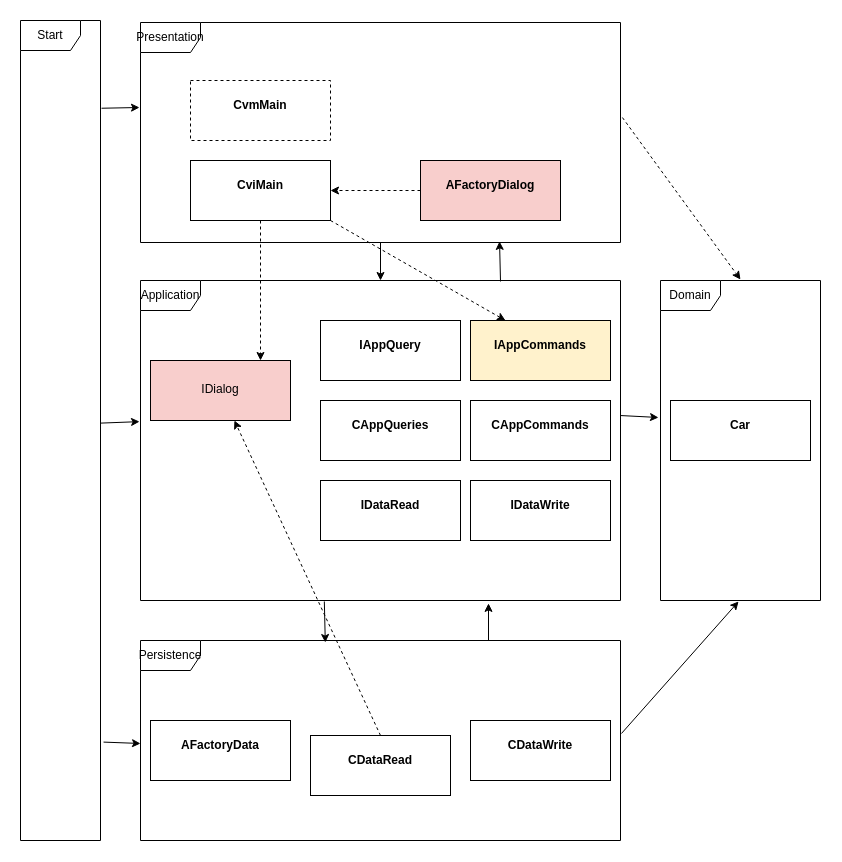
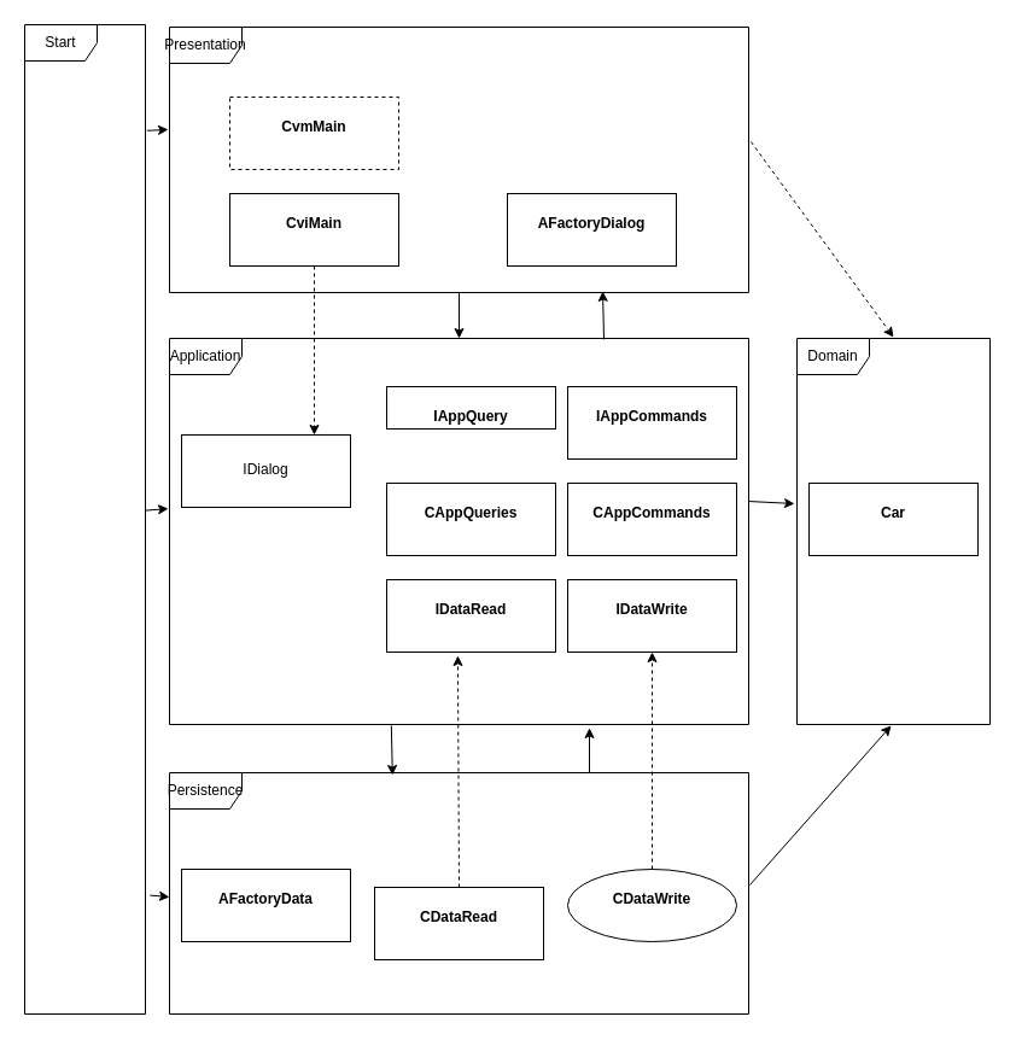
- <mxCell id="21" value="" style="endArrow=classic;html=1;entryX=1;entryY=0.5;entryDx=0;entryDy=0;exitX=0;exitY=0.5;exitDx=0;exitDy=0;dashed=1;" edge="1" parent="1" source="9" target="8"><mxGeometry width="50" height="50" relative="1" as="geometry"><mxPoint x="430" y="240" as="sourcePoint" /><mxPoint x="480" y="190" as="targetPoint" /></mxGeometry></mxCell>
- <mxCell id="9" value="&lt;p style=&quot;margin: 0px ; margin-top: 4px ; text-align: center&quot;&gt;&lt;br&gt;&lt;b&gt;AFactoryDialog&lt;/b&gt;&lt;/p&gt;" style="verticalAlign=top;align=left;overflow=fill;fontSize=12;fontFamily=Helvetica;html=1;fillColor=#f8cecc;" vertex="1" parent="1"><mxGeometry x="420" y="160" width="140" height="60" as="geometry" /></mxCell>
+ <mxCell id="9" value="&lt;p style=&quot;margin: 0px ; margin-top: 4px ; text-align: center&quot;&gt;&lt;br&gt;&lt;b&gt;AFactoryDialog&lt;/b&gt;&lt;/p&gt;" style="verticalAlign=top;align=left;overflow=fill;fontSize=12;fontFamily=Helvetica;html=1;" vertex="1" parent="1"><mxGeometry x="420" y="160" width="140" height="60" as="geometry" /></mxCell>
- <mxCell id="35" value="" style="endArrow=classic;html=1;dashed=1;exitX=1;exitY=1;exitDx=0;exitDy=0;entryX=0.25;entryY=0;entryDx=0;entryDy=0;" edge="1" parent="1" source="8" target="14"><mxGeometry width="50" height="50" relative="1" as="geometry"><mxPoint x="310" y="270" as="sourcePoint" /><mxPoint x="360" y="220" as="targetPoint" /></mxGeometry></mxCell>
- <mxCell id="11" value="&lt;p style=&quot;margin: 0px ; margin-top: 4px ; text-align: center&quot;&gt;&lt;br&gt;&lt;b&gt;IAppQuery&lt;/b&gt;&lt;/p&gt;" style="verticalAlign=top;align=left;overflow=fill;fontSize=12;fontFamily=Helvetica;html=1;" vertex="1" parent="1"><mxGeometry x="320" y="320" width="140" height="60" as="geometry" /></mxCell>
+ <mxCell id="11" value="&lt;p style=&quot;margin: 0px ; margin-top: 4px ; text-align: center&quot;&gt;&lt;br&gt;&lt;b&gt;IAppQuery&lt;/b&gt;&lt;/p&gt;" style="verticalAlign=top;align=left;overflow=fill;fontSize=12;fontFamily=Helvetica;html=1;" vertex="1" parent="1"><mxGeometry x="320" y="320" width="140" height="35" as="geometry" /></mxCell>
- <mxCell id="14" value="&lt;p style=&quot;margin: 0px ; margin-top: 4px ; text-align: center&quot;&gt;&lt;br&gt;&lt;b&gt;IAppCommands&lt;/b&gt;&lt;/p&gt;" style="verticalAlign=top;align=left;overflow=fill;fontSize=12;fontFamily=Helvetica;html=1;fillColor=#fff2cc;" vertex="1" parent="1"><mxGeometry x="470" y="320" width="140" height="60" as="geometry" /></mxCell>
+ <mxCell id="14" value="&lt;p style=&quot;margin: 0px ; margin-top: 4px ; text-align: center&quot;&gt;&lt;br&gt;&lt;b&gt;IAppCommands&lt;/b&gt;&lt;/p&gt;" style="verticalAlign=top;align=left;overflow=fill;fontSize=12;fontFamily=Helvetica;html=1;" vertex="1" parent="1"><mxGeometry x="470" y="320" width="140" height="60" as="geometry" /></mxCell>
- <mxCell id="10" value="&lt;p style=&quot;margin: 0px ; margin-top: 4px ; text-align: center&quot;&gt;&lt;br&gt;&lt;/p&gt;&lt;p style=&quot;margin: 0px ; margin-top: 4px ; text-align: center&quot;&gt;IDialog&lt;/p&gt;" style="verticalAlign=top;align=left;overflow=fill;fontSize=12;fontFamily=Helvetica;html=1;fillColor=#f8cecc;" vertex="1" parent="1"><mxGeometry x="150" y="360" width="140" height="60" as="geometry" /></mxCell>
+ <mxCell id="10" value="&lt;p style=&quot;margin: 0px ; margin-top: 4px ; text-align: center&quot;&gt;&lt;br&gt;&lt;/p&gt;&lt;p style=&quot;margin: 0px ; margin-top: 4px ; text-align: center&quot;&gt;IDialog&lt;/p&gt;" style="verticalAlign=top;align=left;overflow=fill;fontSize=12;fontFamily=Helvetica;html=1;" vertex="1" parent="1"><mxGeometry x="150" y="360" width="140" height="60" as="geometry" /></mxCell>
- <mxCell id="6" value="Start" style="shape=umlFrame;whiteSpace=wrap;html=1;" vertex="1" parent="1"><mxGeometry y="20" width="80" height="820" as="geometry" x="20" /></mxCell>
+ <mxCell id="6" value="Start" style="shape=umlFrame;whiteSpace=wrap;html=1;" vertex="1" parent="1"><mxGeometry x="20" y="20" width="100" height="820" as="geometry" /></mxCell>
- <mxCell id="23" value="" style="endArrow=classic;html=1;dashed=1;exitX=0.5;exitY=0;exitDx=0;exitDy=0;" edge="1" parent="1" source="20" target="10"><mxGeometry width="50" height="50" relative="1" as="geometry"><mxPoint x="360" y="720" as="sourcePoint" /><mxPoint x="410" y="670" as="targetPoint" /></mxGeometry></mxCell>
+ <mxCell id="23" value="" style="endArrow=classic;html=1;dashed=1;exitX=0.5;exitY=0;exitDx=0;exitDy=0;entryX=0.421;entryY=1.05;entryDx=0;entryDy=0;entryPerimeter=0;" edge="1" parent="1" source="20" target="13"><mxGeometry width="50" height="50" relative="1" as="geometry"><mxPoint x="360" y="720" as="sourcePoint" /><mxPoint x="410" y="670" as="targetPoint" /></mxGeometry></mxCell>
+ <mxCell id="24" value="" style="endArrow=classic;html=1;dashed=1;exitX=0.5;exitY=0;exitDx=0;exitDy=0;entryX=0.5;entryY=1;entryDx=0;entryDy=0;" edge="1" parent="1" source="18" target="16"><mxGeometry width="50" height="50" relative="1" as="geometry"><mxPoint x="500" y="700" as="sourcePoint" /><mxPoint x="550" y="650" as="targetPoint" /></mxGeometry></mxCell>
- <mxCell id="18" value="&lt;p style=&quot;margin: 0px ; margin-top: 4px ; text-align: center&quot;&gt;&lt;br&gt;&lt;b&gt;CDataWrite&lt;/b&gt;&lt;/p&gt;" style="verticalAlign=top;align=left;overflow=fill;fontSize=12;fontFamily=Helvetica;html=1;" vertex="1" parent="1"><mxGeometry x="470" y="720" width="140" height="60" as="geometry" /></mxCell>
+ <mxCell id="18" value="&lt;p style=&quot;margin: 0px ; margin-top: 4px ; text-align: center&quot;&gt;&lt;br&gt;&lt;b&gt;CDataWrite&lt;/b&gt;&lt;/p&gt;" style="ellipse;verticalAlign=top;align=left;overflow=fill;fontSize=12;fontFamily=Helvetica;html=1;" vertex="1" parent="1"><mxGeometry x="470" y="720" width="140" height="60" as="geometry" /></mxCell>
